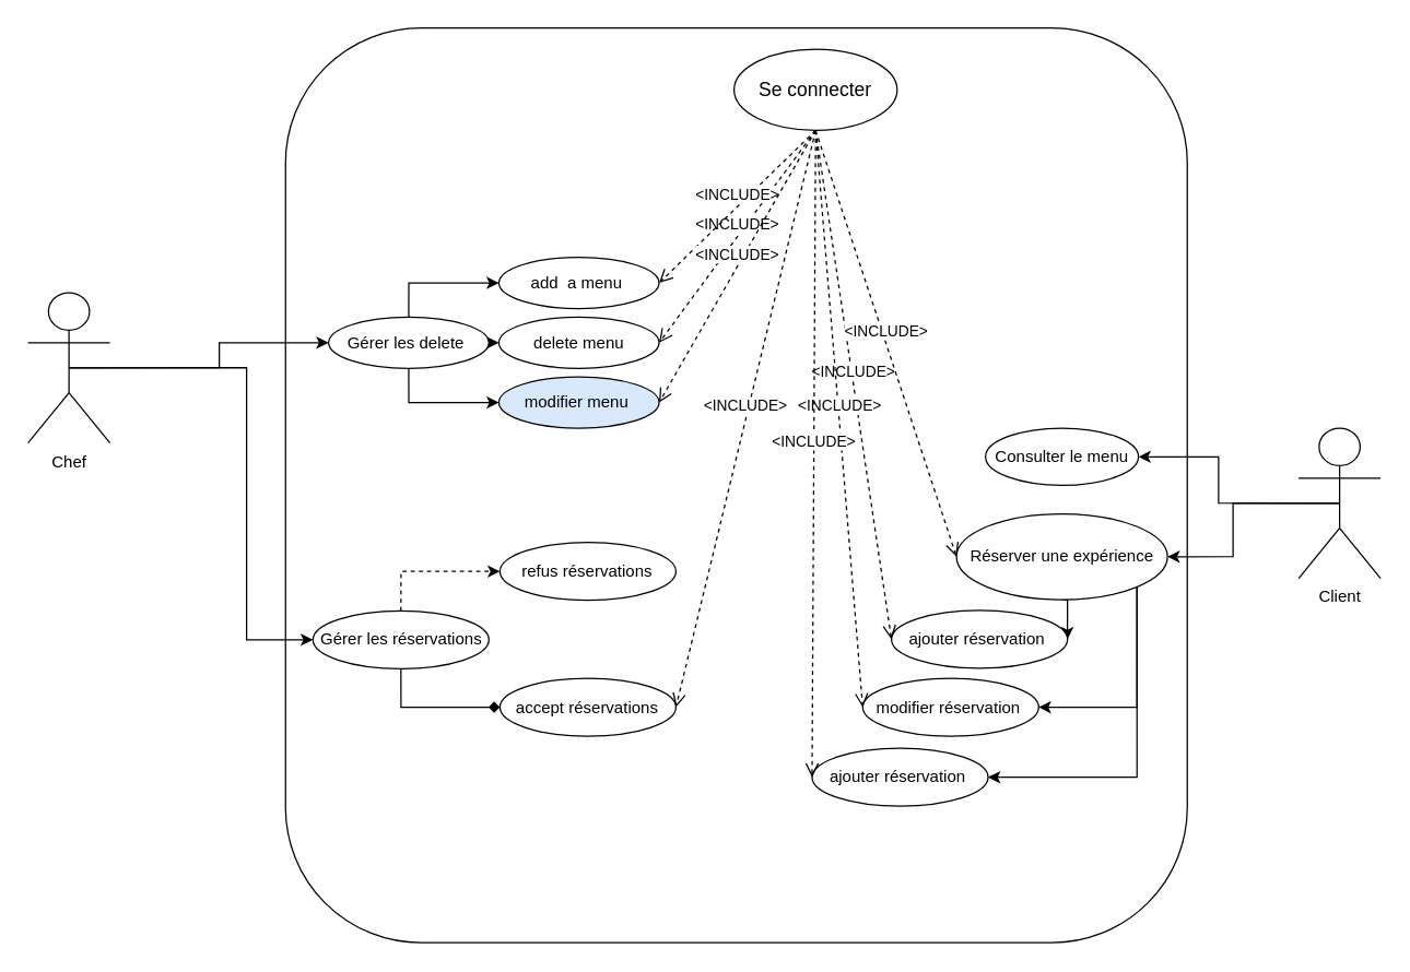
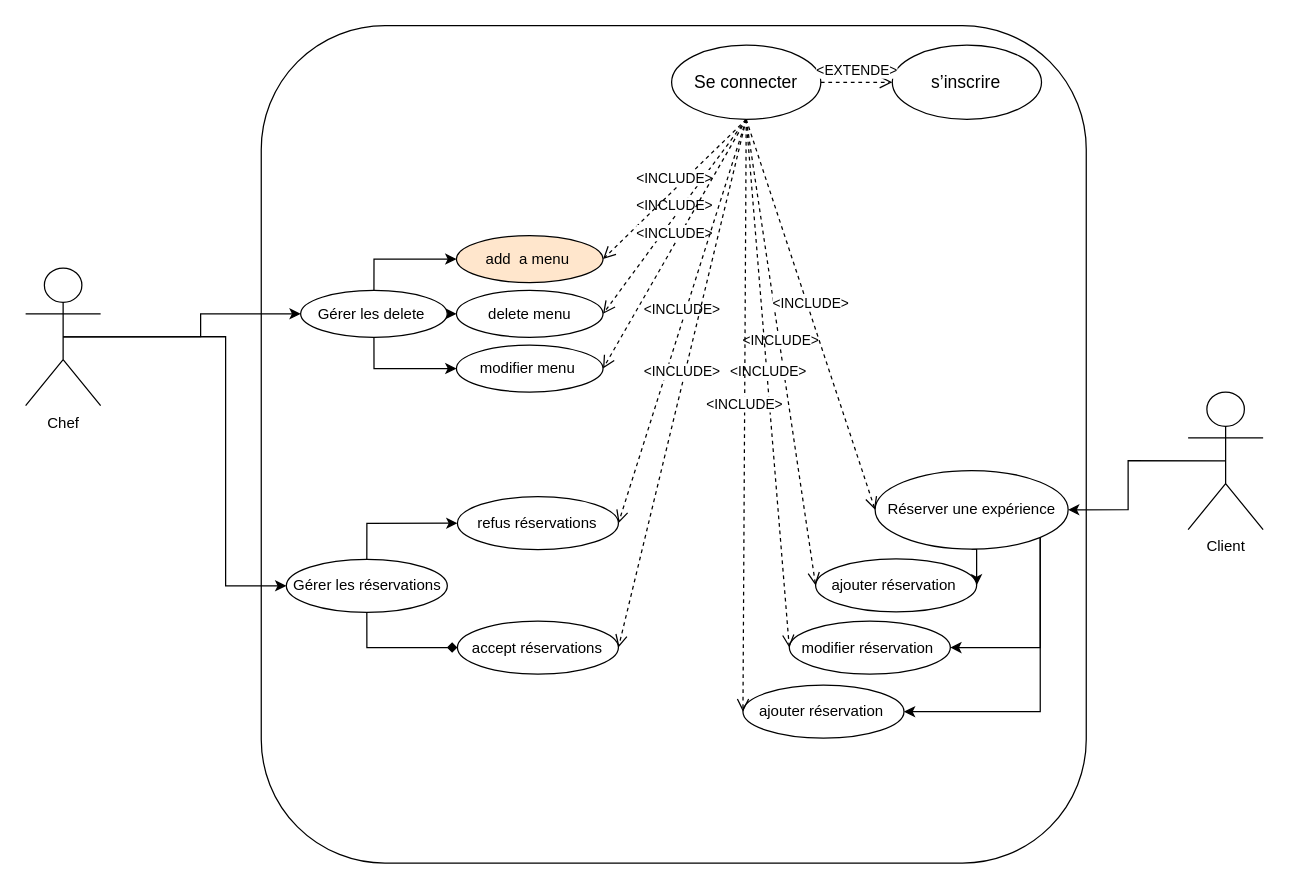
+ <mxCell id="30" value="&amp;lt;EXTENDE&amp;gt;" style="html=1;verticalAlign=bottom;endArrow=open;dashed=1;endSize=8;curved=0;rounded=0;exitX=1;exitY=0.5;exitDx=0;exitDy=0;entryX=0;entryY=0.5;entryDx=0;entryDy=0;" parent="2" source="9" target="24" edge="1"><mxGeometry relative="1" as="geometry"><mxPoint x="382.354" y="314.062" as="sourcePoint" /><mxPoint x="302.175" y="314.062" as="targetPoint" /></mxGeometry></mxCell>
+ <mxCell id="24" value="&lt;span style=&quot;font-family: &amp;quot;Nunito Sans&amp;quot;, sans-serif; font-size: 14px; text-align: left; background-color: rgb(255, 255, 255);&quot;&gt;s’inscrire&lt;/span&gt;" style="ellipse;whiteSpace=wrap;html=1;" parent="2" vertex="1"><mxGeometry x="504.828" y="15.681" width="119.378" height="59.316" as="geometry" /></mxCell>
+ <mxCell id="28" value="&amp;lt;INCLUDE&amp;gt;" style="html=1;verticalAlign=bottom;endArrow=open;dashed=1;endSize=8;curved=0;rounded=0;exitX=0.5;exitY=1;exitDx=0;exitDy=0;entryX=1;entryY=0.5;entryDx=0;entryDy=0;" parent="2" source="9" target="22" edge="1"><mxGeometry relative="1" as="geometry"><mxPoint x="250.56" y="303.594" as="sourcePoint" /><mxPoint x="170.381" y="303.594" as="targetPoint" /></mxGeometry></mxCell>
- <mxCell id="15" value="add&amp;nbsp; a menu&amp;nbsp;" style="ellipse;whiteSpace=wrap;html=1;" parent="10" vertex="1"><mxGeometry x="124.631" width="117.3" height="37.534" as="geometry" /></mxCell>
+ <mxCell id="15" value="add&amp;nbsp; a menu&amp;nbsp;" style="ellipse;whiteSpace=wrap;html=1;fillColor=#ffe6cc;" parent="10" vertex="1"><mxGeometry x="124.631" width="117.3" height="37.534" as="geometry" /></mxCell>
- <mxCell id="16" value="modifier menu&amp;nbsp;" style="ellipse;whiteSpace=wrap;html=1;fillColor=#dae8fc;" parent="10" vertex="1"><mxGeometry x="124.631" y="87.578" width="117.3" height="37.534" as="geometry" /></mxCell>
+ <mxCell id="16" value="modifier menu&amp;nbsp;" style="ellipse;whiteSpace=wrap;html=1;" parent="10" vertex="1"><mxGeometry x="124.631" y="87.578" width="117.3" height="37.534" as="geometry" /></mxCell>
- <mxCell id="4" value="Consulter le menu" style="ellipse;whiteSpace=wrap;html=1;" parent="2" vertex="1"><mxGeometry x="512.344" y="293.125" width="111.91" height="41.875" as="geometry" /></mxCell>
- <mxCell id="38" style="edgeStyle=orthogonalEdgeStyle;rounded=0;orthogonalLoop=1;jettySize=auto;html=1;exitX=0.5;exitY=0.5;exitDx=0;exitDy=0;exitPerimeter=0;" parent="1" source="40" target="4" edge="1"><mxGeometry relative="1" as="geometry" /></mxCell>
- <mxCell id="19" style="edgeStyle=orthogonalEdgeStyle;rounded=0;orthogonalLoop=1;jettySize=auto;html=1;exitX=0.5;exitY=0;exitDx=0;exitDy=0;entryX=0;entryY=0.5;entryDx=0;entryDy=0;dashed=1;" parent="18" source="21" target="22" edge="1"><mxGeometry relative="1" as="geometry" /></mxCell>
+ <mxCell id="19" style="edgeStyle=orthogonalEdgeStyle;rounded=0;orthogonalLoop=1;jettySize=auto;html=1;exitX=0.5;exitY=0;exitDx=0;exitDy=0;entryX=0;entryY=0.5;entryDx=0;entryDy=0;" parent="18" source="21" target="22" edge="1"><mxGeometry relative="1" as="geometry" /></mxCell>
